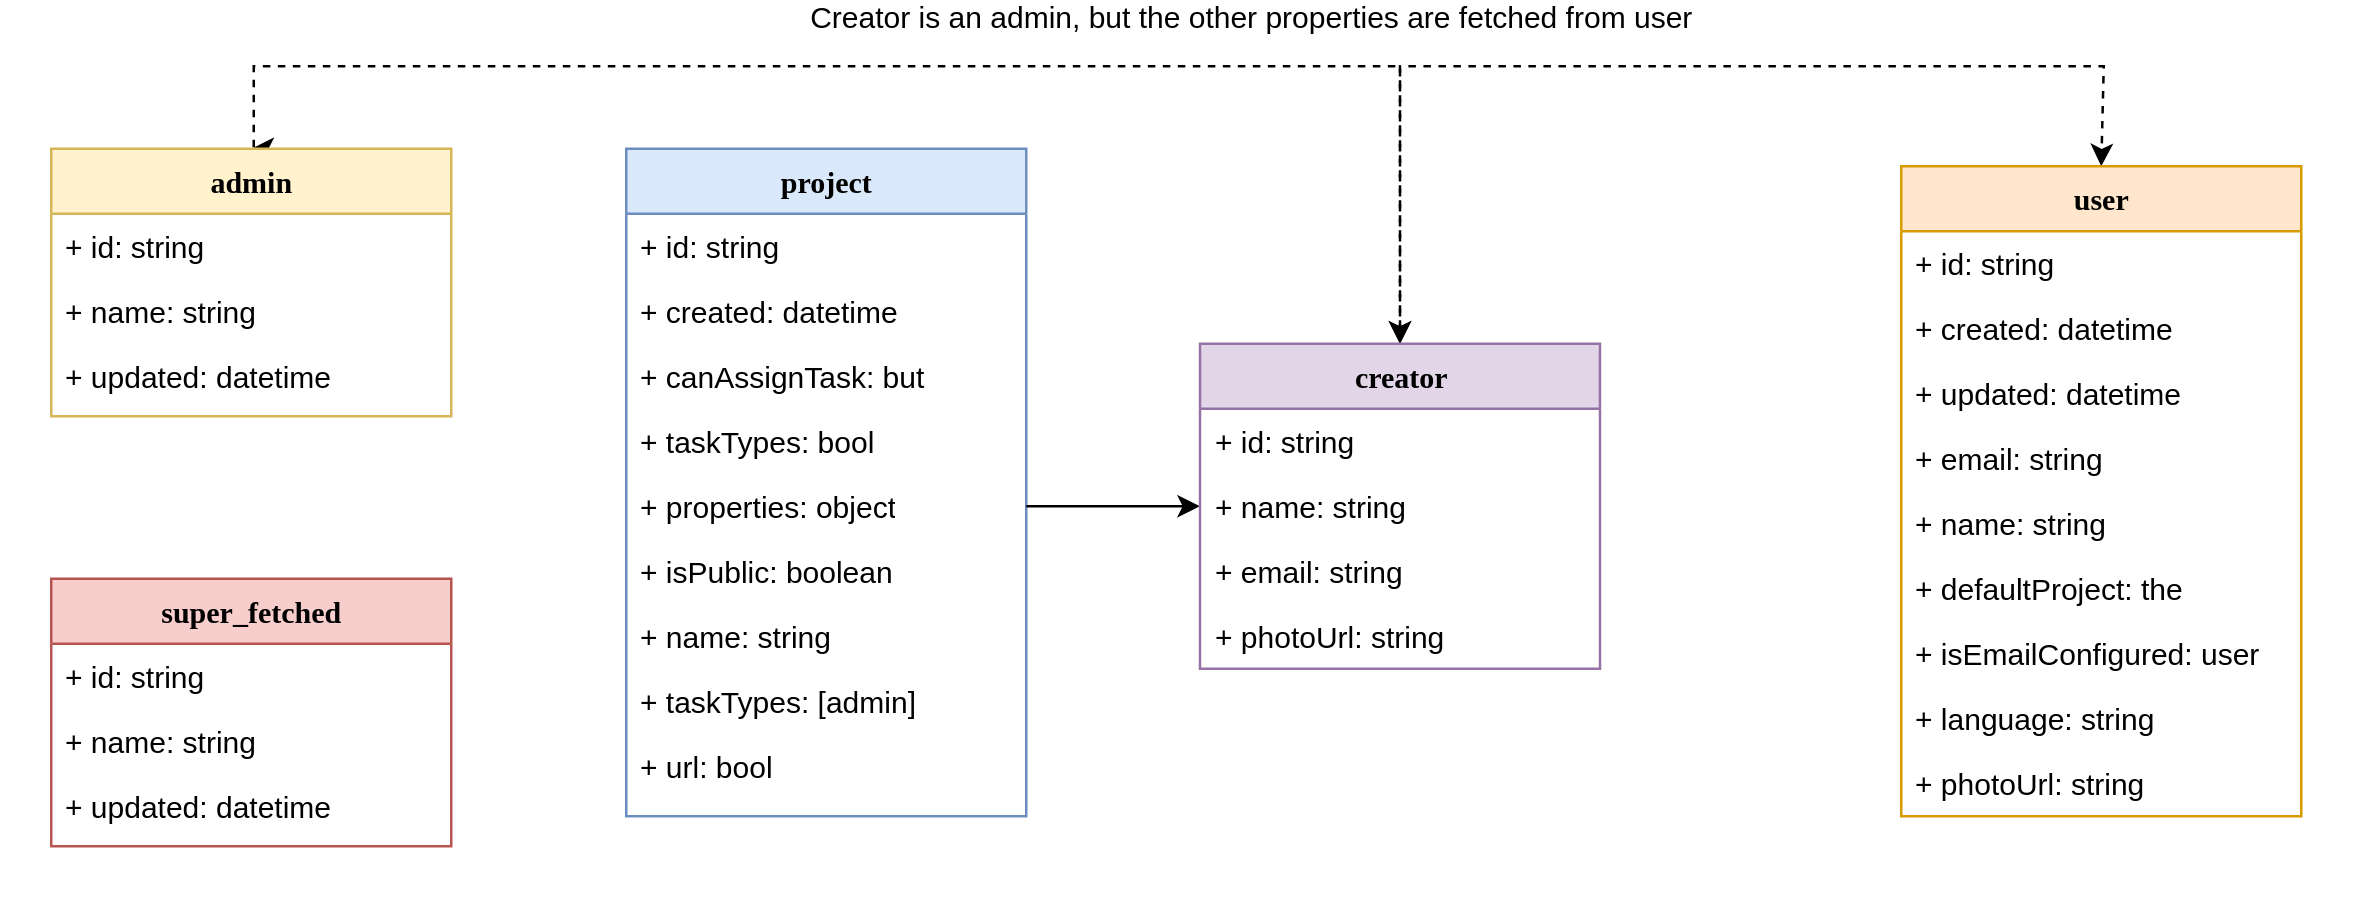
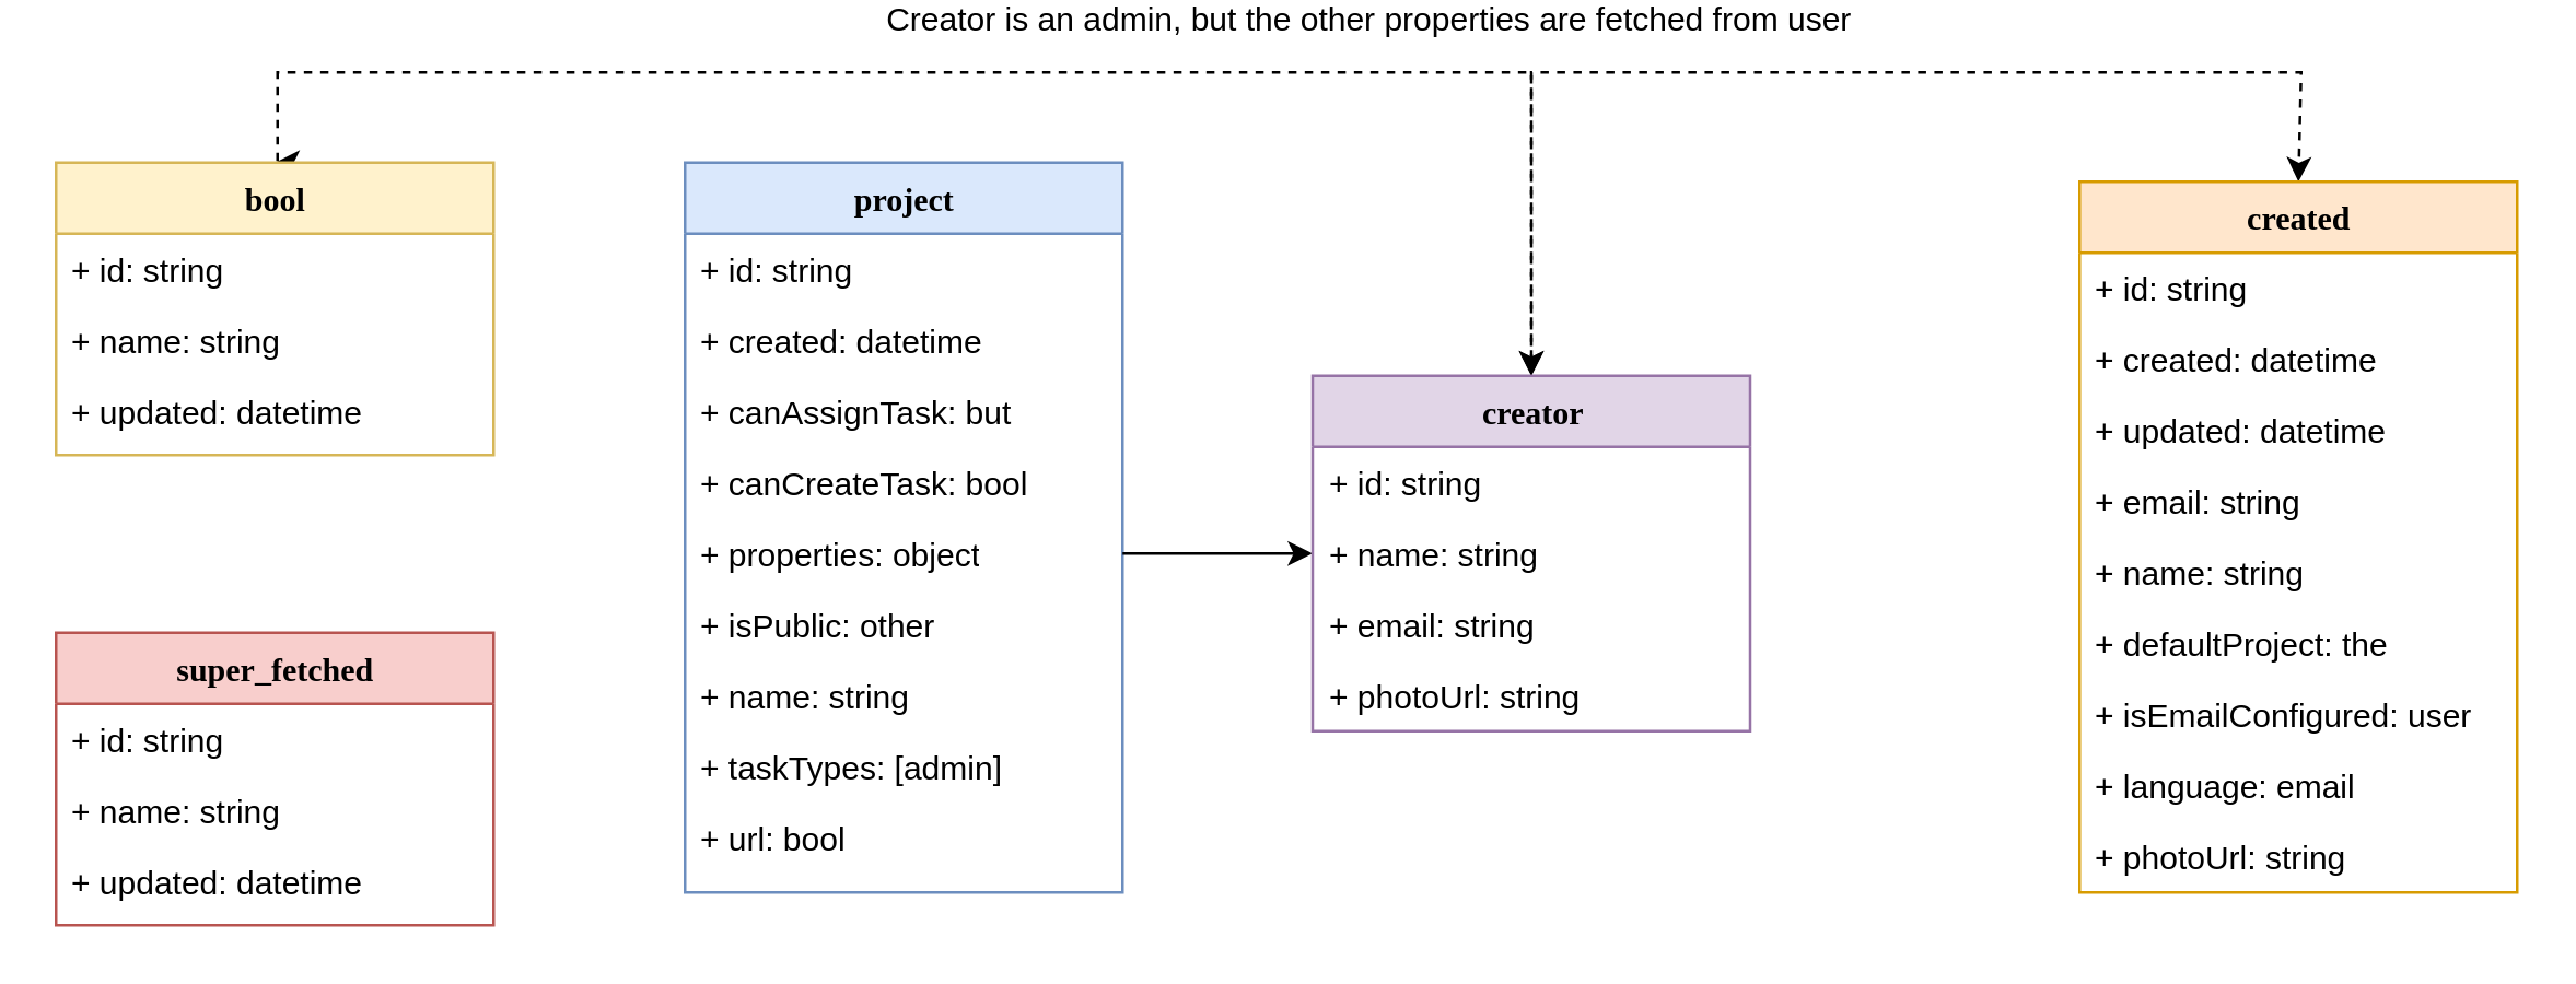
- <mxCell id="4" value="admin" style="swimlane;html=1;fontStyle=1;align=center;verticalAlign=top;childLayout=stackLayout;horizontal=1;startSize=26;horizontalStack=0;resizeParent=1;resizeLast=0;collapsible=1;marginBottom=0;swimlaneFillColor=#ffffff;rounded=0;shadow=0;comic=0;labelBackgroundColor=none;strokeWidth=1;fillColor=#fff2cc;fontFamily=Verdana;fontSize=12;strokeColor=#d6b656;" parent="1" vertex="1"><mxGeometry x="20" y="53" width="160" height="107" as="geometry" /></mxCell>
+ <mxCell id="4" value="bool" style="swimlane;html=1;fontStyle=1;align=center;verticalAlign=top;childLayout=stackLayout;horizontal=1;startSize=26;horizontalStack=0;resizeParent=1;resizeLast=0;collapsible=1;marginBottom=0;swimlaneFillColor=#ffffff;rounded=0;shadow=0;comic=0;labelBackgroundColor=none;strokeWidth=1;fillColor=#fff2cc;fontFamily=Verdana;fontSize=12;strokeColor=#d6b656;" parent="1" vertex="1"><mxGeometry x="20" y="53" width="160" height="107" as="geometry" /></mxCell>
- <mxCell id="29" value="user" style="swimlane;html=1;fontStyle=1;align=center;verticalAlign=top;childLayout=stackLayout;horizontal=1;startSize=26;horizontalStack=0;resizeParent=1;resizeLast=0;collapsible=1;marginBottom=0;swimlaneFillColor=#ffffff;rounded=0;shadow=0;comic=0;labelBackgroundColor=none;strokeWidth=1;fillColor=#ffe6cc;fontFamily=Verdana;fontSize=12;strokeColor=#d79b00;" vertex="1" parent="1"><mxGeometry x="760" y="60" width="160" height="260" as="geometry" /></mxCell>
+ <mxCell id="29" value="created" style="swimlane;html=1;fontStyle=1;align=center;verticalAlign=top;childLayout=stackLayout;horizontal=1;startSize=26;horizontalStack=0;resizeParent=1;resizeLast=0;collapsible=1;marginBottom=0;swimlaneFillColor=#ffffff;rounded=0;shadow=0;comic=0;labelBackgroundColor=none;strokeWidth=1;fillColor=#ffe6cc;fontFamily=Verdana;fontSize=12;strokeColor=#d79b00;" vertex="1" parent="1"><mxGeometry x="760" y="60" width="160" height="260" as="geometry" /></mxCell>
- <mxCell id="12" value="+ taskTypes: bool" style="text;html=1;strokeColor=none;fillColor=none;align=left;verticalAlign=top;spacingLeft=4;spacingRight=4;whiteSpace=wrap;overflow=hidden;rotatable=0;points=[[0,0.5],[1,0.5]];portConstraint=eastwest;" parent="8" vertex="1"><mxGeometry y="104" width="160" height="26" as="geometry" /></mxCell>
+ <mxCell id="12" value="+ canCreateTask: bool" style="text;html=1;strokeColor=none;fillColor=none;align=left;verticalAlign=top;spacingLeft=4;spacingRight=4;whiteSpace=wrap;overflow=hidden;rotatable=0;points=[[0,0.5],[1,0.5]];portConstraint=eastwest;" parent="8" vertex="1"><mxGeometry y="104" width="160" height="26" as="geometry" /></mxCell>
- <mxCell id="14" value="+ isPublic: boolean" style="text;html=1;strokeColor=none;fillColor=none;align=left;verticalAlign=top;spacingLeft=4;spacingRight=4;whiteSpace=wrap;overflow=hidden;rotatable=0;points=[[0,0.5],[1,0.5]];portConstraint=eastwest;" parent="8" vertex="1"><mxGeometry y="156" width="160" height="26" as="geometry" /></mxCell>
+ <mxCell id="14" value="+ isPublic: other" style="text;html=1;strokeColor=none;fillColor=none;align=left;verticalAlign=top;spacingLeft=4;spacingRight=4;whiteSpace=wrap;overflow=hidden;rotatable=0;points=[[0,0.5],[1,0.5]];portConstraint=eastwest;" parent="8" vertex="1"><mxGeometry y="156" width="160" height="26" as="geometry" /></mxCell>
- <mxCell id="37" value="+ language: string" style="text;html=1;strokeColor=none;fillColor=none;align=left;verticalAlign=top;spacingLeft=4;spacingRight=4;whiteSpace=wrap;overflow=hidden;rotatable=0;points=[[0,0.5],[1,0.5]];portConstraint=eastwest;" vertex="1" parent="29"><mxGeometry y="208" width="160" height="26" as="geometry" /></mxCell>
+ <mxCell id="37" value="+ language: email" style="text;html=1;strokeColor=none;fillColor=none;align=left;verticalAlign=top;spacingLeft=4;spacingRight=4;whiteSpace=wrap;overflow=hidden;rotatable=0;points=[[0,0.5],[1,0.5]];portConstraint=eastwest;" vertex="1" parent="29"><mxGeometry y="208" width="160" height="26" as="geometry" /></mxCell>
